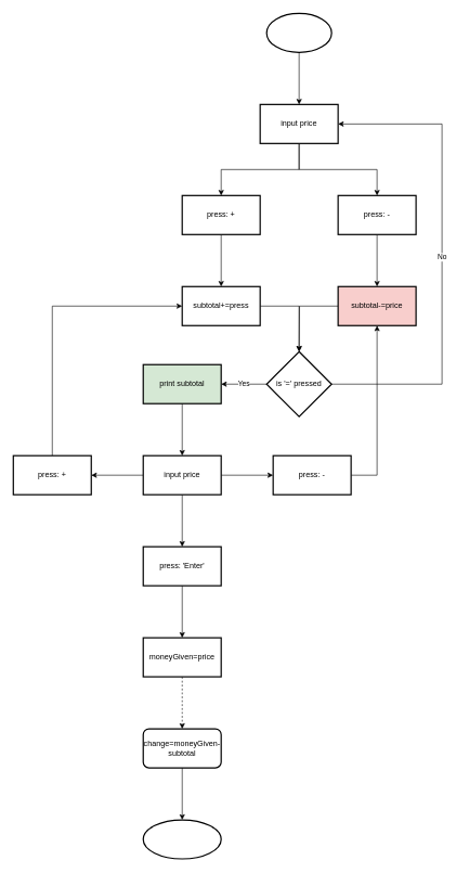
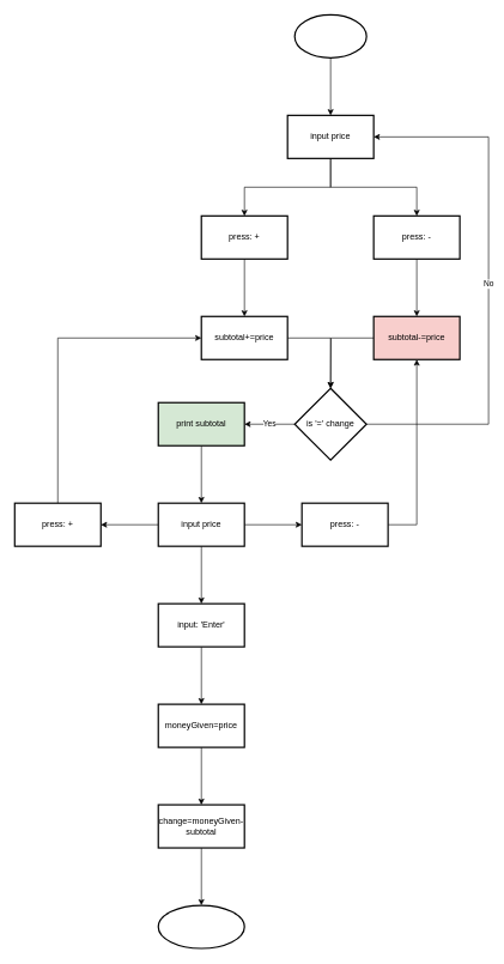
- <mxCell id="10" value="subtotal+=press" style="whiteSpace=wrap;html=1;strokeWidth=2;" vertex="1" parent="1"><mxGeometry x="280" y="440" width="120" height="60" as="geometry" /></mxCell>
+ <mxCell id="10" value="subtotal+=price" style="whiteSpace=wrap;html=1;strokeWidth=2;" vertex="1" parent="1"><mxGeometry x="280" y="440" width="120" height="60" as="geometry" /></mxCell>
- <mxCell id="17" value="is '=' pressed" style="strokeWidth=2;html=1;shape=mxgraph.flowchart.decision;whiteSpace=wrap;" vertex="1" parent="1"><mxGeometry x="410" y="540" width="100" height="100" as="geometry" /></mxCell>
+ <mxCell id="17" value="is '=' change" style="strokeWidth=2;html=1;shape=mxgraph.flowchart.decision;whiteSpace=wrap;" vertex="1" parent="1"><mxGeometry x="410" y="540" width="100" height="100" as="geometry" /></mxCell>
- <mxCell id="25" value="press: 'Enter'" style="whiteSpace=wrap;html=1;strokeWidth=2;" vertex="1" parent="1"><mxGeometry x="220" y="840" width="120" height="60" as="geometry" /></mxCell>
+ <mxCell id="25" value="input: 'Enter'" style="whiteSpace=wrap;html=1;strokeWidth=2;" vertex="1" parent="1"><mxGeometry x="220" y="840" width="120" height="60" as="geometry" /></mxCell>
- <mxCell id="30" value="" style="edgeStyle=orthogonalEdgeStyle;rounded=0;orthogonalLoop=1;jettySize=auto;html=1;dashed=1;" edge="1" parent="1" source="31" target="33"><mxGeometry relative="1" as="geometry" /></mxCell>
+ <mxCell id="30" value="" style="edgeStyle=orthogonalEdgeStyle;rounded=0;orthogonalLoop=1;jettySize=auto;html=1;" edge="1" parent="1" source="31" target="33"><mxGeometry relative="1" as="geometry" /></mxCell>
- <mxCell id="33" value="change=moneyGiven-subtotal" style="whiteSpace=wrap;html=1;strokeWidth=2;rounded=1;" vertex="1" parent="1"><mxGeometry x="220" y="1120" width="120" height="60" as="geometry" /></mxCell>
+ <mxCell id="33" value="change=moneyGiven-subtotal" style="whiteSpace=wrap;html=1;strokeWidth=2;" vertex="1" parent="1"><mxGeometry x="220" y="1120" width="120" height="60" as="geometry" /></mxCell>
